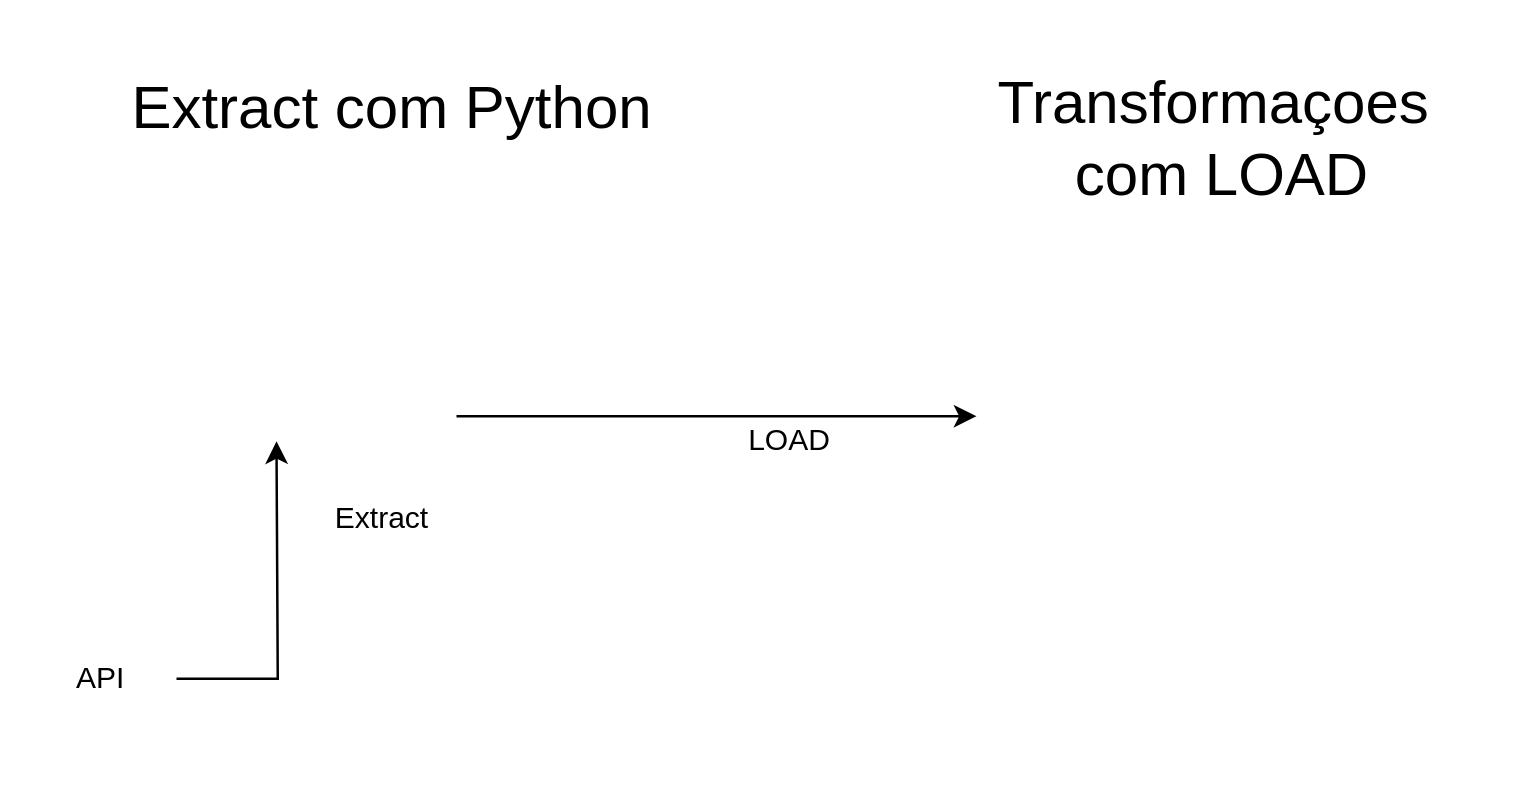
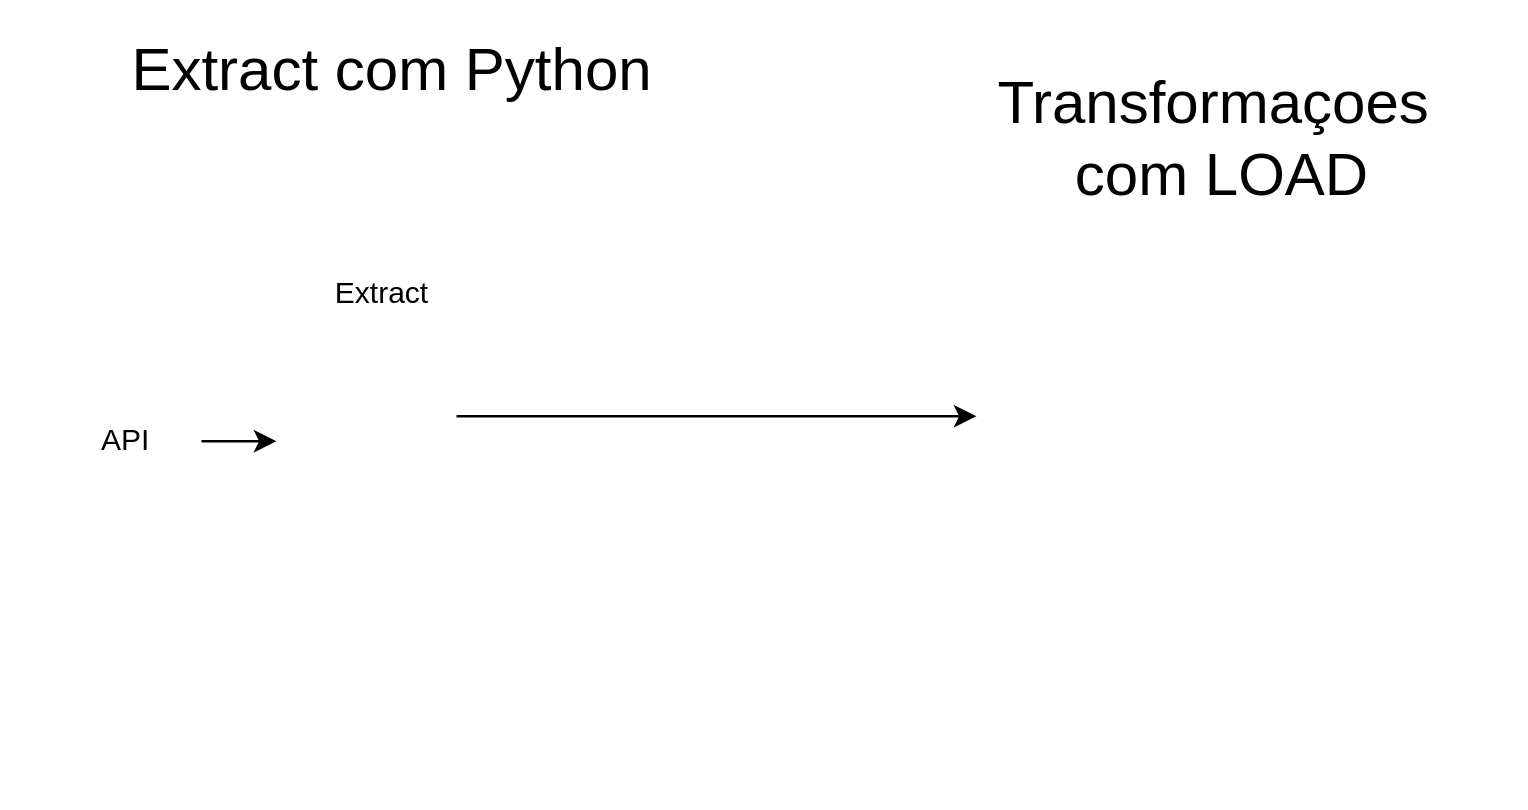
- <mxCell id="6" value="&lt;font style=&quot;font-size: 24px;&quot;&gt;Extract com Python&lt;/font&gt;&lt;div&gt;&lt;br&gt;&lt;/div&gt;" style="text;html=1;align=center;verticalAlign=middle;resizable=0;points=[];autosize=1;strokeColor=none;fillColor=none;" vertex="1" parent="1"><mxGeometry x="41" y="20" width="230" height="60" as="geometry" /></mxCell>
+ <mxCell id="6" value="&lt;font style=&quot;font-size: 24px;&quot;&gt;Extract com Python&lt;/font&gt;&lt;div&gt;&lt;br&gt;&lt;/div&gt;" style="text;html=1;align=center;verticalAlign=middle;resizable=0;points=[];autosize=1;strokeColor=none;fillColor=none;" vertex="1" parent="1"><mxGeometry x="41" y="5" width="230" height="60" as="geometry" /></mxCell>
- <mxCell id="12" value="LOAD" style="text;html=1;align=center;verticalAlign=middle;resizable=0;points=[];autosize=1;strokeColor=none;fillColor=none;" vertex="1" parent="1"><mxGeometry x="285" y="161" width="60" height="30" as="geometry" /></mxCell>
- <mxCell id="4" value="Extract" style="text;html=1;align=center;verticalAlign=middle;resizable=0;points=[];autosize=1;strokeColor=none;fillColor=none;" vertex="1" parent="1"><mxGeometry x="122" y="192" width="60" height="30" as="geometry" /></mxCell>
+ <mxCell id="4" value="Extract" style="text;html=1;align=center;verticalAlign=middle;resizable=0;points=[];autosize=1;strokeColor=none;fillColor=none;" vertex="1" parent="1"><mxGeometry x="122" y="102" width="60" height="30" as="geometry" /></mxCell>
- <mxCell id="10" value="API" style="text;strokeColor=none;align=center;fillColor=none;html=1;verticalAlign=middle;whiteSpace=wrap;rounded=0;" vertex="1" parent="1"><mxGeometry x="10" y="256" width="60" height="30" as="geometry" /></mxCell>
+ <mxCell id="10" value="API" style="text;strokeColor=none;align=center;fillColor=none;html=1;verticalAlign=middle;whiteSpace=wrap;rounded=0;" vertex="1" parent="1"><mxGeometry x="20" y="161" width="60" height="30" as="geometry" /></mxCell>
